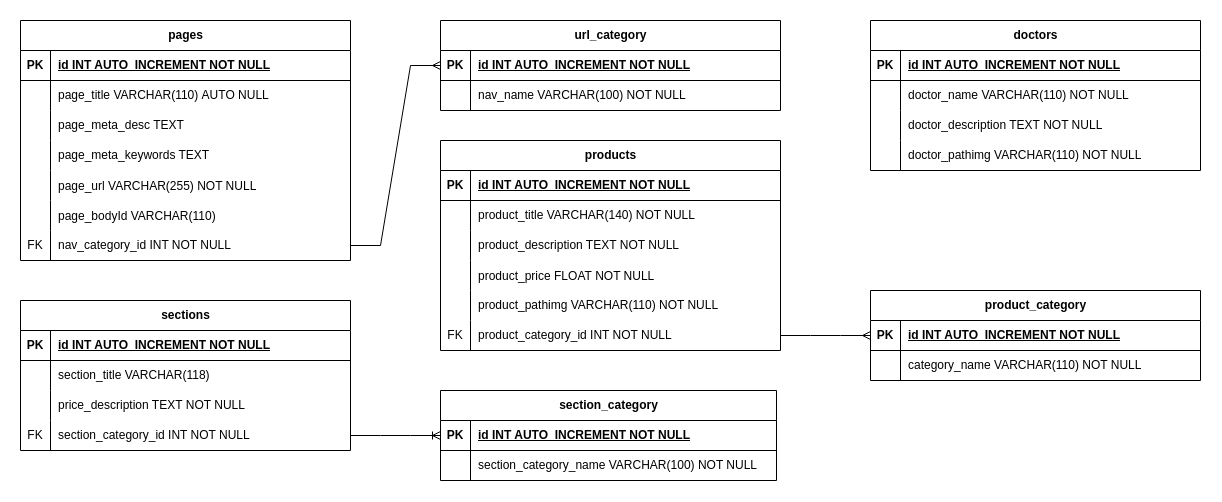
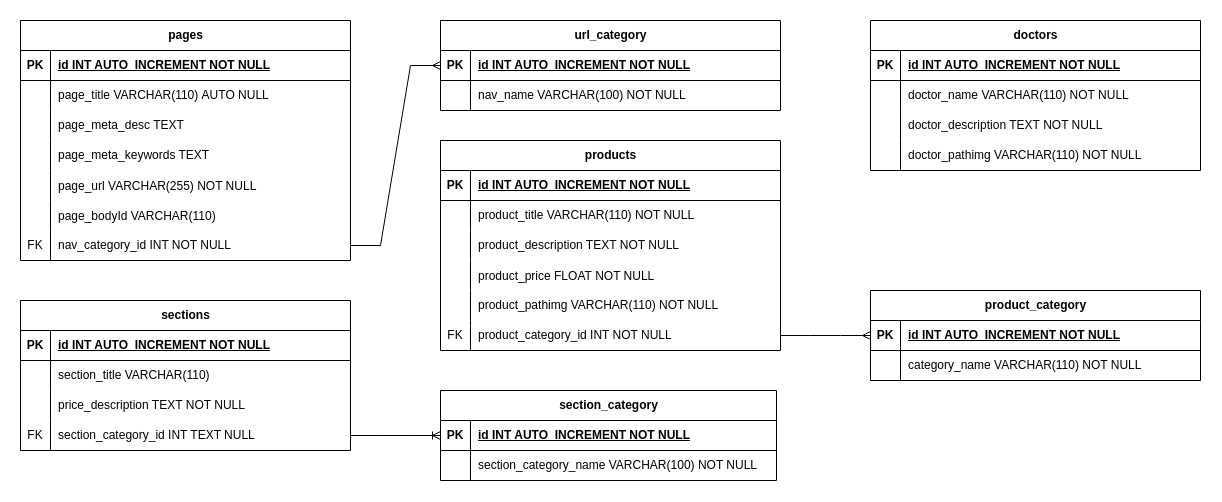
- <mxCell id="64" value="product_title VARCHAR(140)&amp;nbsp;NOT NULL" style="shape=partialRectangle;connectable=0;fillColor=none;top=0;left=0;bottom=0;right=0;align=left;spacingLeft=6;overflow=hidden;whiteSpace=wrap;html=1;" vertex="1" parent="62"><mxGeometry x="30" width="310" height="30" as="geometry"><mxRectangle width="310" height="30" as="alternateBounds" /></mxGeometry></mxCell>
+ <mxCell id="64" value="product_title VARCHAR(110)&amp;nbsp;NOT NULL" style="shape=partialRectangle;connectable=0;fillColor=none;top=0;left=0;bottom=0;right=0;align=left;spacingLeft=6;overflow=hidden;whiteSpace=wrap;html=1;" vertex="1" parent="62"><mxGeometry x="30" width="310" height="30" as="geometry"><mxRectangle width="310" height="30" as="alternateBounds" /></mxGeometry></mxCell>
- <mxCell id="51" value="section_title VARCHAR(118)" style="shape=partialRectangle;connectable=0;fillColor=none;top=0;left=0;bottom=0;right=0;align=left;spacingLeft=6;overflow=hidden;whiteSpace=wrap;html=1;" vertex="1" parent="49"><mxGeometry x="30" width="300" height="30" as="geometry"><mxRectangle width="300" height="30" as="alternateBounds" /></mxGeometry></mxCell>
+ <mxCell id="51" value="section_title VARCHAR(110)" style="shape=partialRectangle;connectable=0;fillColor=none;top=0;left=0;bottom=0;right=0;align=left;spacingLeft=6;overflow=hidden;whiteSpace=wrap;html=1;" vertex="1" parent="49"><mxGeometry x="30" width="300" height="30" as="geometry"><mxRectangle width="300" height="30" as="alternateBounds" /></mxGeometry></mxCell>
- <mxCell id="57" value="section_category_id INT NOT NULL" style="shape=partialRectangle;connectable=0;fillColor=none;top=0;left=0;bottom=0;right=0;align=left;spacingLeft=6;fontStyle=0;overflow=hidden;whiteSpace=wrap;html=1;" vertex="1" parent="55"><mxGeometry x="30" width="300" height="30" as="geometry"><mxRectangle width="300" height="30" as="alternateBounds" /></mxGeometry></mxCell>
+ <mxCell id="57" value="section_category_id INT TEXT NULL" style="shape=partialRectangle;connectable=0;fillColor=none;top=0;left=0;bottom=0;right=0;align=left;spacingLeft=6;fontStyle=0;overflow=hidden;whiteSpace=wrap;html=1;" vertex="1" parent="55"><mxGeometry x="30" width="300" height="30" as="geometry"><mxRectangle width="300" height="30" as="alternateBounds" /></mxGeometry></mxCell>
